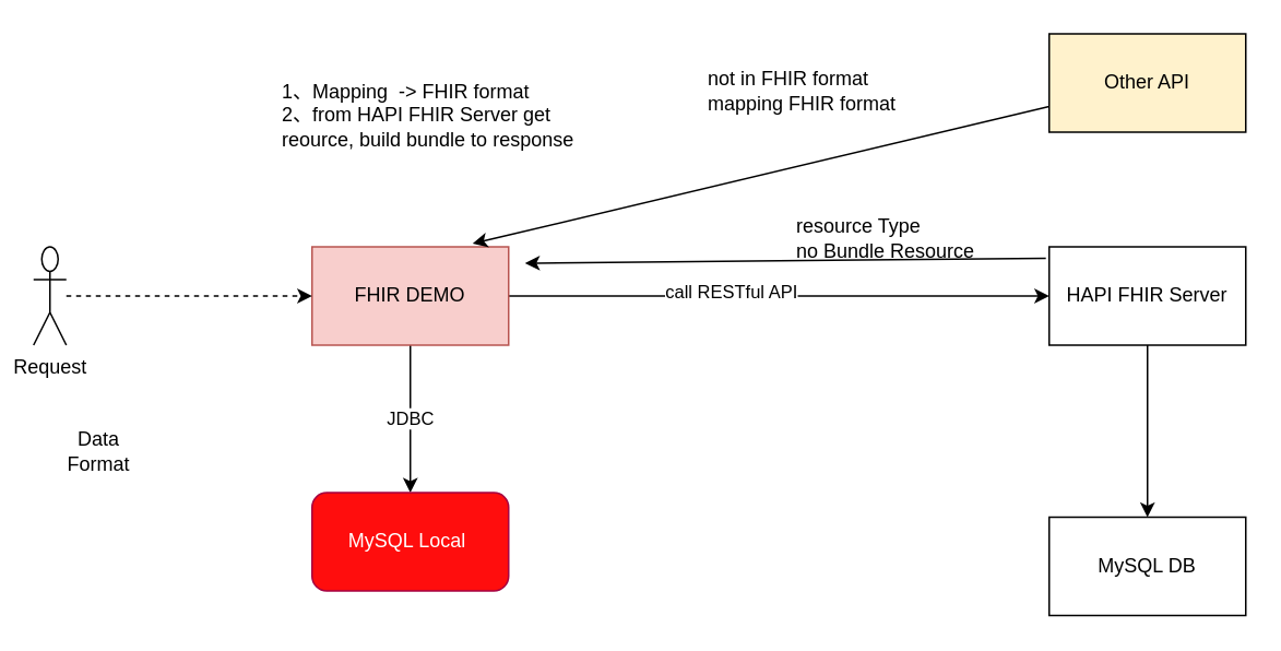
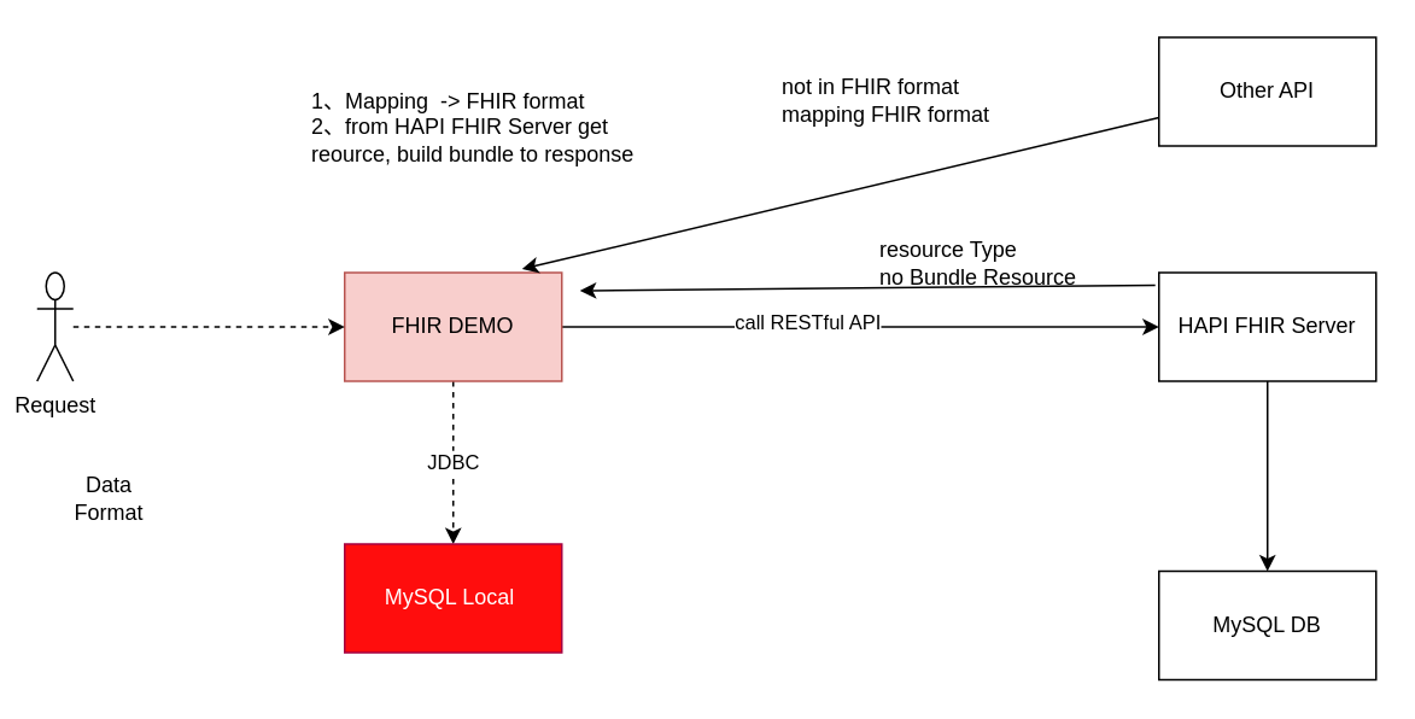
- <mxCell id="16" value="Other API" style="rounded=0;whiteSpace=wrap;html=1;fillColor=#fff2cc;" vertex="1" parent="1"><mxGeometry x="640" y="20" width="120" height="60" as="geometry" /></mxCell>
+ <mxCell id="16" value="Other API" style="rounded=0;whiteSpace=wrap;html=1;" vertex="1" parent="1"><mxGeometry x="640" y="20" width="120" height="60" as="geometry" /></mxCell>
- <mxCell id="4" value="JDBC" style="edgeStyle=none;rounded=0;orthogonalLoop=1;jettySize=auto;html=1;" edge="1" parent="1" source="5" target="18"><mxGeometry relative="1" as="geometry" /></mxCell>
+ <mxCell id="4" value="JDBC" style="edgeStyle=none;rounded=0;orthogonalLoop=1;jettySize=auto;html=1;dashed=1;" edge="1" parent="1" source="5" target="18"><mxGeometry relative="1" as="geometry" /></mxCell>
- <mxCell id="18" value="MySQL Local&amp;nbsp;" style="whiteSpace=wrap;html=1;fillColor=#FF0D0D;fontColor=#ffffff;strokeColor=#A50040;rounded=1;" vertex="1" parent="1"><mxGeometry x="190" y="300" width="120" height="60" as="geometry" /></mxCell>
+ <mxCell id="18" value="MySQL Local&amp;nbsp;" style="whiteSpace=wrap;html=1;rounded=0;fillColor=#FF0D0D;fontColor=#ffffff;strokeColor=#A50040;" vertex="1" parent="1"><mxGeometry x="190" y="300" width="120" height="60" as="geometry" /></mxCell>
